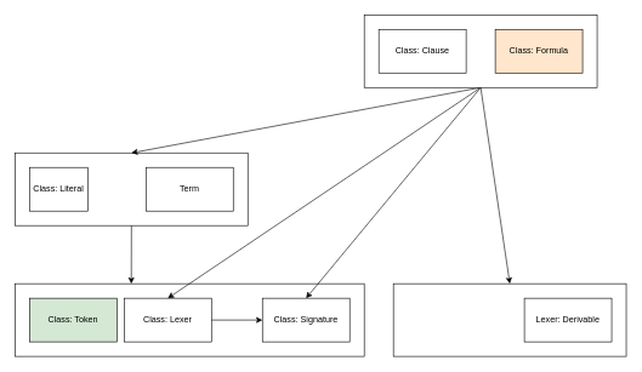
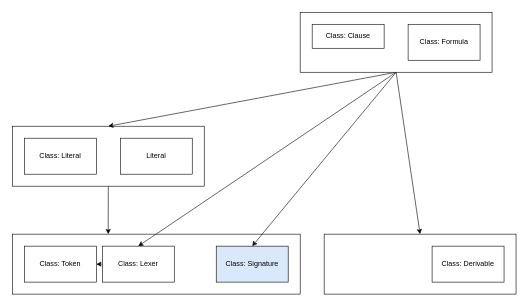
- <mxCell id="18" value="Class: Clause" style="rounded=0;whiteSpace=wrap;html=1;" vertex="1" parent="1"><mxGeometry x="520" width="120" height="60" as="geometry" y="40" /></mxCell>
+ <mxCell id="18" value="Class: Clause" style="rounded=0;whiteSpace=wrap;html=1;" vertex="1" parent="1"><mxGeometry x="520" y="40" width="120" height="40" as="geometry" /></mxCell>
- <mxCell id="17" value="Class: Formula" style="rounded=0;whiteSpace=wrap;html=1;fillColor=#ffe6cc;" vertex="1" parent="1"><mxGeometry x="680" width="120" height="60" as="geometry" y="40" /></mxCell>
+ <mxCell id="17" value="Class: Formula" style="rounded=0;whiteSpace=wrap;html=1;" vertex="1" parent="1"><mxGeometry x="680" width="120" height="60" as="geometry" y="40" /></mxCell>
- <mxCell id="9" value="Class: Literal" style="rounded=0;whiteSpace=wrap;html=1;" vertex="1" parent="1"><mxGeometry x="40" y="230" width="80" height="60" as="geometry" /></mxCell>
+ <mxCell id="9" value="Class: Literal" style="rounded=0;whiteSpace=wrap;html=1;" vertex="1" parent="1"><mxGeometry x="40" y="230" width="120" height="60" as="geometry" /></mxCell>
- <mxCell id="10" value="Term" style="rounded=0;whiteSpace=wrap;html=1;" vertex="1" parent="1"><mxGeometry x="200" y="230" width="120" height="60" as="geometry" /></mxCell>
+ <mxCell id="10" value="Literal" style="rounded=0;whiteSpace=wrap;html=1;" vertex="1" parent="1"><mxGeometry x="200" y="230" width="120" height="60" as="geometry" /></mxCell>
- <mxCell id="7" value="Class: Token" style="rounded=0;whiteSpace=wrap;html=1;fillColor=#d5e8d4;" vertex="1" parent="1"><mxGeometry x="40" y="410" width="120" height="60" as="geometry" /></mxCell>
+ <mxCell id="7" value="Class: Token" style="rounded=0;whiteSpace=wrap;html=1;" vertex="1" parent="1"><mxGeometry x="40" y="410" width="120" height="60" as="geometry" /></mxCell>
- <mxCell id="5" style="edgeStyle=none;html=1;exitX=0;exitY=0.5;exitDx=0;exitDy=0;" edge="1" parent="1" source="6" target="8"><mxGeometry relative="1" as="geometry" /></mxCell>
+ <mxCell id="5" style="edgeStyle=none;html=1;exitX=0;exitY=0.5;exitDx=0;exitDy=0;entryX=1;entryY=0.5;entryDx=0;entryDy=0;" edge="1" parent="1" source="6" target="7"><mxGeometry relative="1" as="geometry" /></mxCell>
- <mxCell id="8" value="Class: Signature" style="rounded=0;whiteSpace=wrap;html=1;" vertex="1" parent="1"><mxGeometry x="360" y="410" width="120" height="60" as="geometry" /></mxCell>
+ <mxCell id="8" value="Class: Signature" style="rounded=0;whiteSpace=wrap;html=1;fillColor=#dae8fc;" vertex="1" parent="1"><mxGeometry x="360" y="410" width="120" height="60" as="geometry" /></mxCell>
- <mxCell id="11" value="Lexer: Derivable" style="rounded=0;whiteSpace=wrap;html=1;" vertex="1" parent="1"><mxGeometry x="720" y="410" width="120" height="60" as="geometry" /></mxCell>
+ <mxCell id="11" value="Class: Derivable" style="rounded=0;whiteSpace=wrap;html=1;" vertex="1" parent="1"><mxGeometry x="720" y="410" width="120" height="60" as="geometry" /></mxCell>
